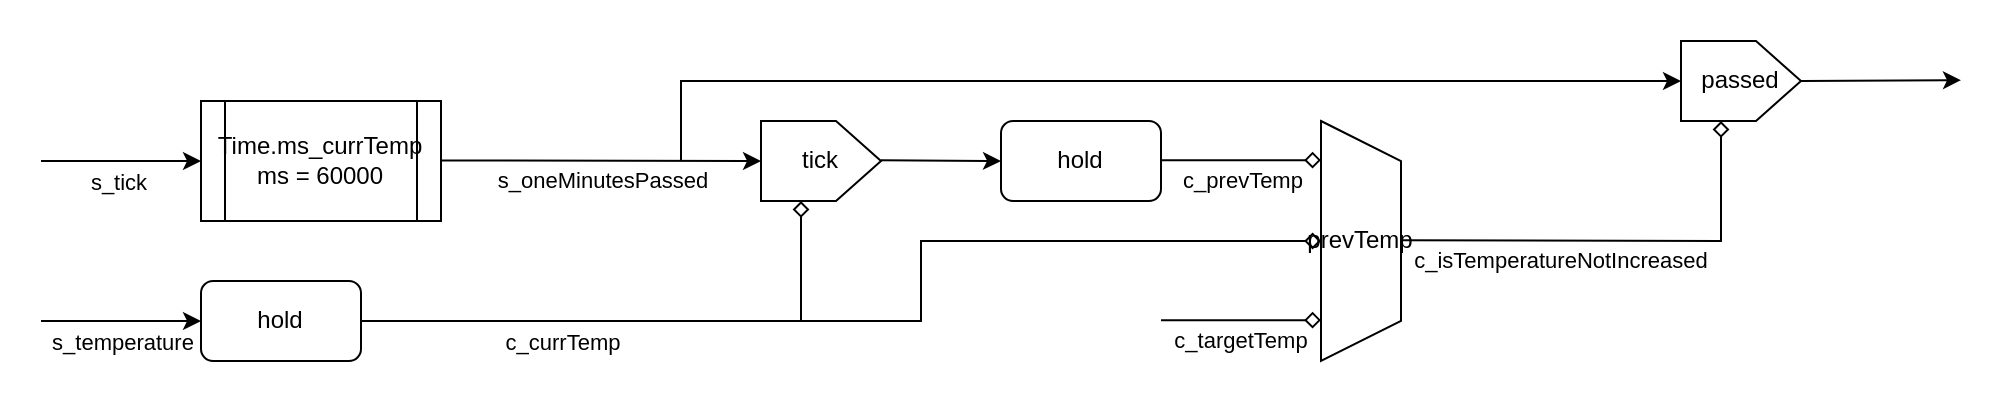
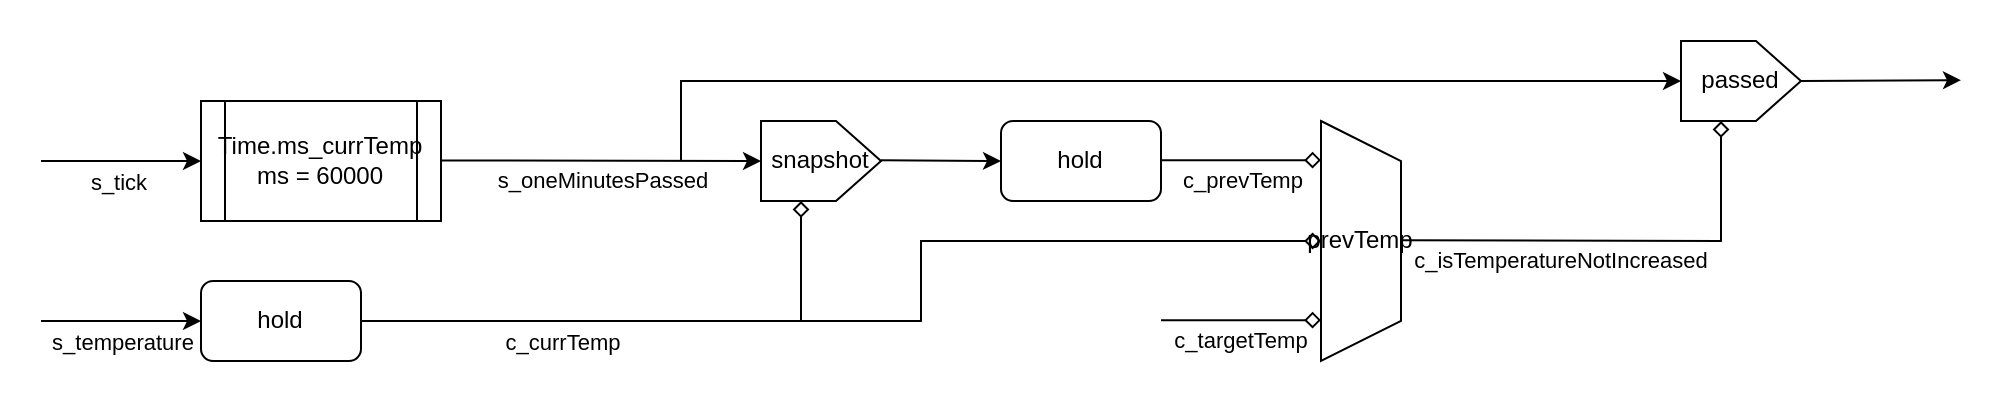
- <mxCell id="14" value="tick" style="shape=offPageConnector;whiteSpace=wrap;html=1;direction=north;" parent="1" vertex="1"><mxGeometry x="380" y="60" width="60" height="40" as="geometry" /></mxCell>
+ <mxCell id="14" value="snapshot" style="shape=offPageConnector;whiteSpace=wrap;html=1;direction=north;" parent="1" vertex="1"><mxGeometry x="380" y="60" width="60" height="40" as="geometry" /></mxCell>
